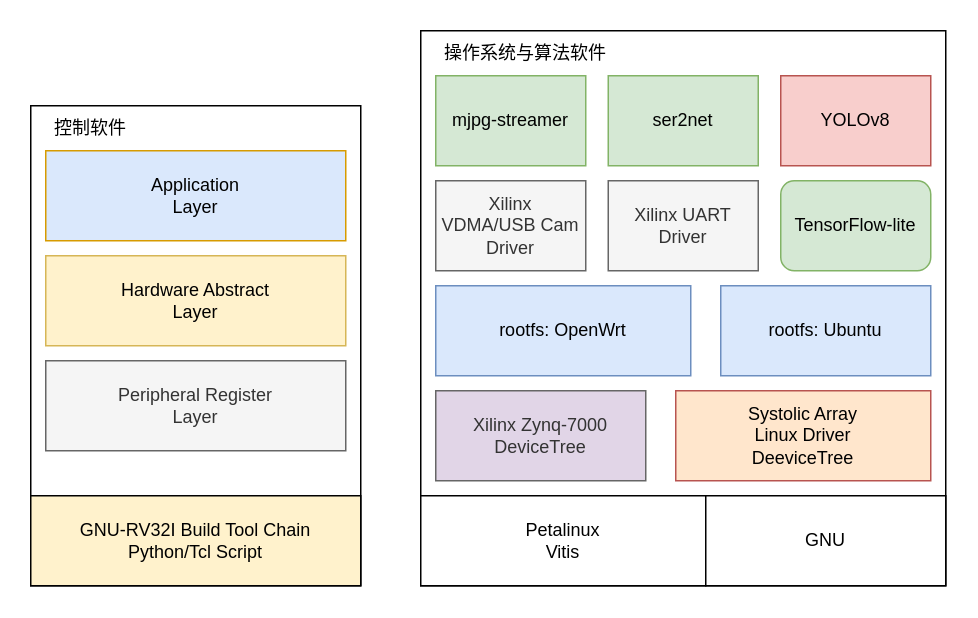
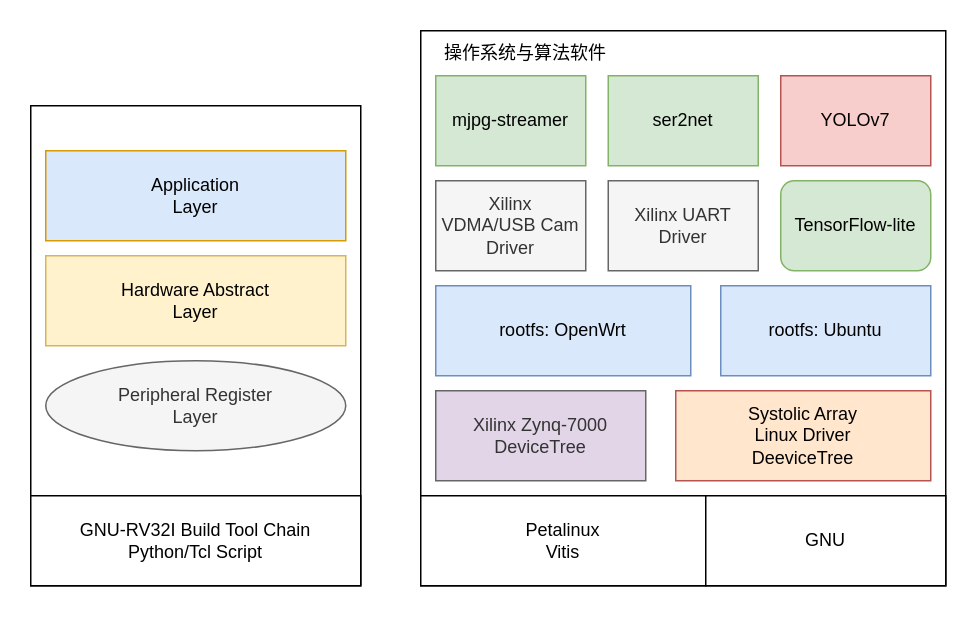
- <mxCell id="16" value="YOLOv8" style="rounded=0;whiteSpace=wrap;html=1;fillColor=#f8cecc;strokeColor=#b85450;" vertex="1" parent="1"><mxGeometry x="520" y="50" width="100" height="60" as="geometry" /></mxCell>
+ <mxCell id="16" value="YOLOv7" style="rounded=0;whiteSpace=wrap;html=1;fillColor=#f8cecc;strokeColor=#b85450;" vertex="1" parent="1"><mxGeometry x="520" y="50" width="100" height="60" as="geometry" /></mxCell>
- <mxCell id="4" value="控制软件" style="text;html=1;strokeColor=none;fillColor=none;align=center;verticalAlign=middle;whiteSpace=wrap;rounded=0;" parent="1" vertex="1"><mxGeometry x="30" y="70" width="60" height="30" as="geometry" /></mxCell>
- <mxCell id="6" value="Peripheral Register&lt;br&gt;Layer" style="rounded=0;whiteSpace=wrap;html=1;fillColor=#f5f5f5;fontColor=#333333;strokeColor=#666666;" parent="1" vertex="1"><mxGeometry x="30" y="240" width="200" height="60" as="geometry" /></mxCell>
+ <mxCell id="6" value="Peripheral Register&lt;br&gt;Layer" style="ellipse;whiteSpace=wrap;html=1;fillColor=#f5f5f5;fontColor=#333333;strokeColor=#666666;" parent="1" vertex="1"><mxGeometry x="30" y="240" width="200" height="60" as="geometry" /></mxCell>
- <mxCell id="9" value="GNU-RV32I Build Tool Chain&lt;br&gt;Python/Tcl Script" style="rounded=0;whiteSpace=wrap;html=1;fillColor=#fff2cc;" vertex="1" parent="1"><mxGeometry x="20" y="330" width="220" height="60" as="geometry" /></mxCell>
+ <mxCell id="9" value="GNU-RV32I Build Tool Chain&lt;br&gt;Python/Tcl Script" style="rounded=0;whiteSpace=wrap;html=1;" vertex="1" parent="1"><mxGeometry x="20" y="330" width="220" height="60" as="geometry" /></mxCell>
